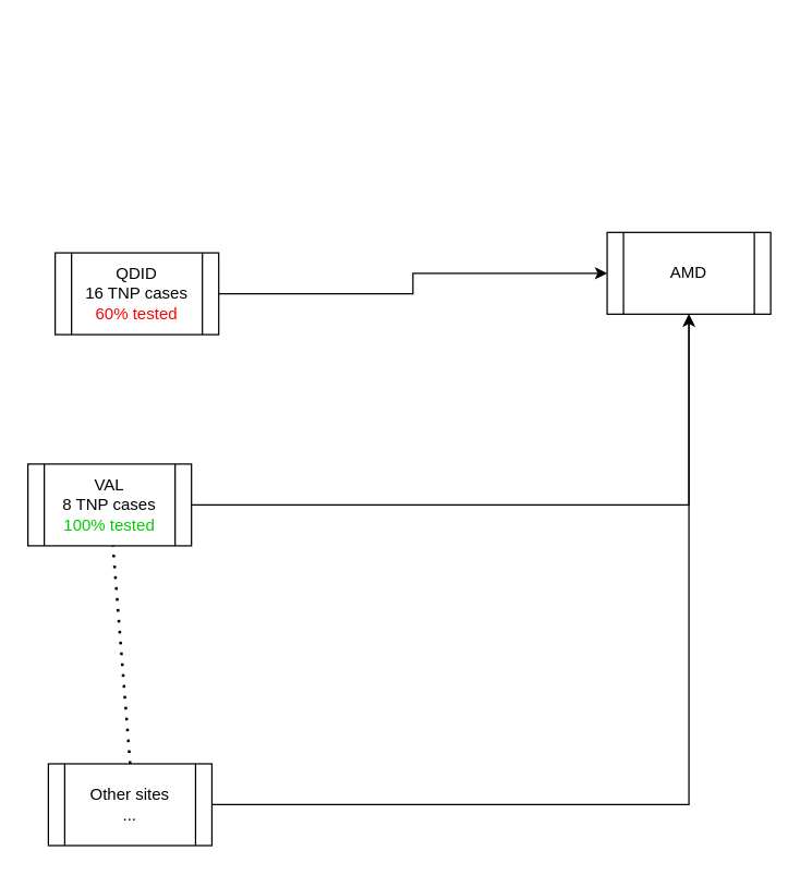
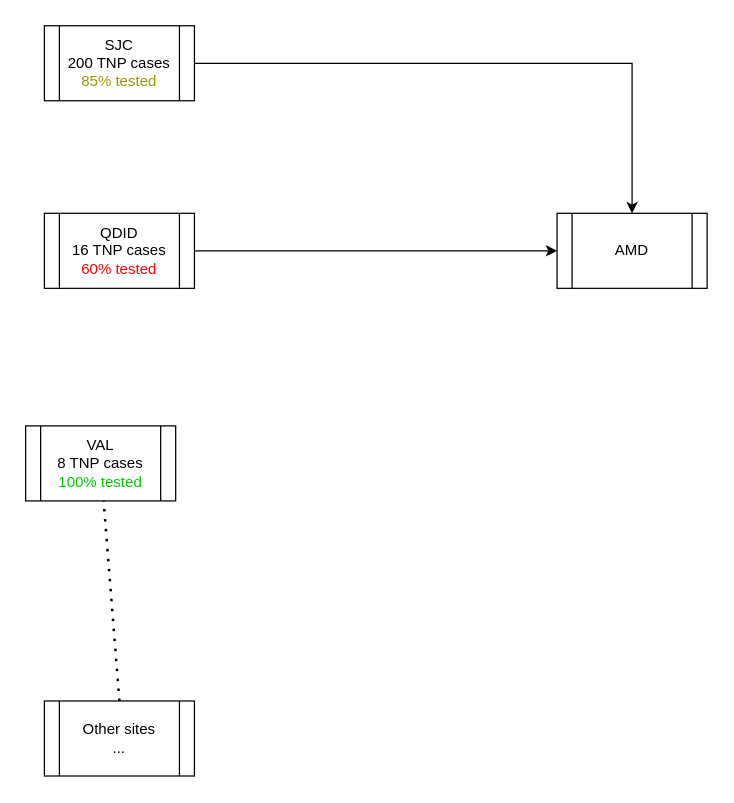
+ <mxCell id="3" value="SJC&lt;br&gt;200 TNP cases&lt;br&gt;&lt;font color=&quot;#999900&quot;&gt;85% tested&lt;/font&gt;" style="shape=process;whiteSpace=wrap;html=1;backgroundOutline=1;" vertex="1" parent="1"><mxGeometry x="35" y="20" width="120" height="60" as="geometry" /></mxCell>
+ <mxCell id="2" style="edgeStyle=orthogonalEdgeStyle;rounded=0;orthogonalLoop=1;jettySize=auto;html=1;" edge="1" parent="1" source="3" target="8"><mxGeometry relative="1" as="geometry" /></mxCell>
- <mxCell id="5" value="QDID&lt;br&gt;16 TNP cases&lt;br&gt;&lt;font color=&quot;#ff0000&quot;&gt;60% tested&lt;/font&gt;" style="shape=process;whiteSpace=wrap;html=1;backgroundOutline=1;" vertex="1" parent="1"><mxGeometry x="40" y="185" width="120" height="60" as="geometry" /></mxCell>
+ <mxCell id="5" value="QDID&lt;br&gt;16 TNP cases&lt;br&gt;&lt;font color=&quot;#ff0000&quot;&gt;60% tested&lt;/font&gt;" style="shape=process;whiteSpace=wrap;html=1;backgroundOutline=1;" vertex="1" parent="1"><mxGeometry x="35" y="170" width="120" height="60" as="geometry" /></mxCell>
- <mxCell id="6" style="edgeStyle=orthogonalEdgeStyle;rounded=0;orthogonalLoop=1;jettySize=auto;html=1;entryX=0.5;entryY=1;entryDx=0;entryDy=0;" edge="1" parent="1" source="7" target="8"><mxGeometry relative="1" as="geometry" /></mxCell>
- <mxCell id="10" style="edgeStyle=orthogonalEdgeStyle;rounded=0;orthogonalLoop=1;jettySize=auto;html=1;entryX=0.5;entryY=1;entryDx=0;entryDy=0;" edge="1" parent="1" source="11" target="8"><mxGeometry relative="1" as="geometry" /></mxCell>
